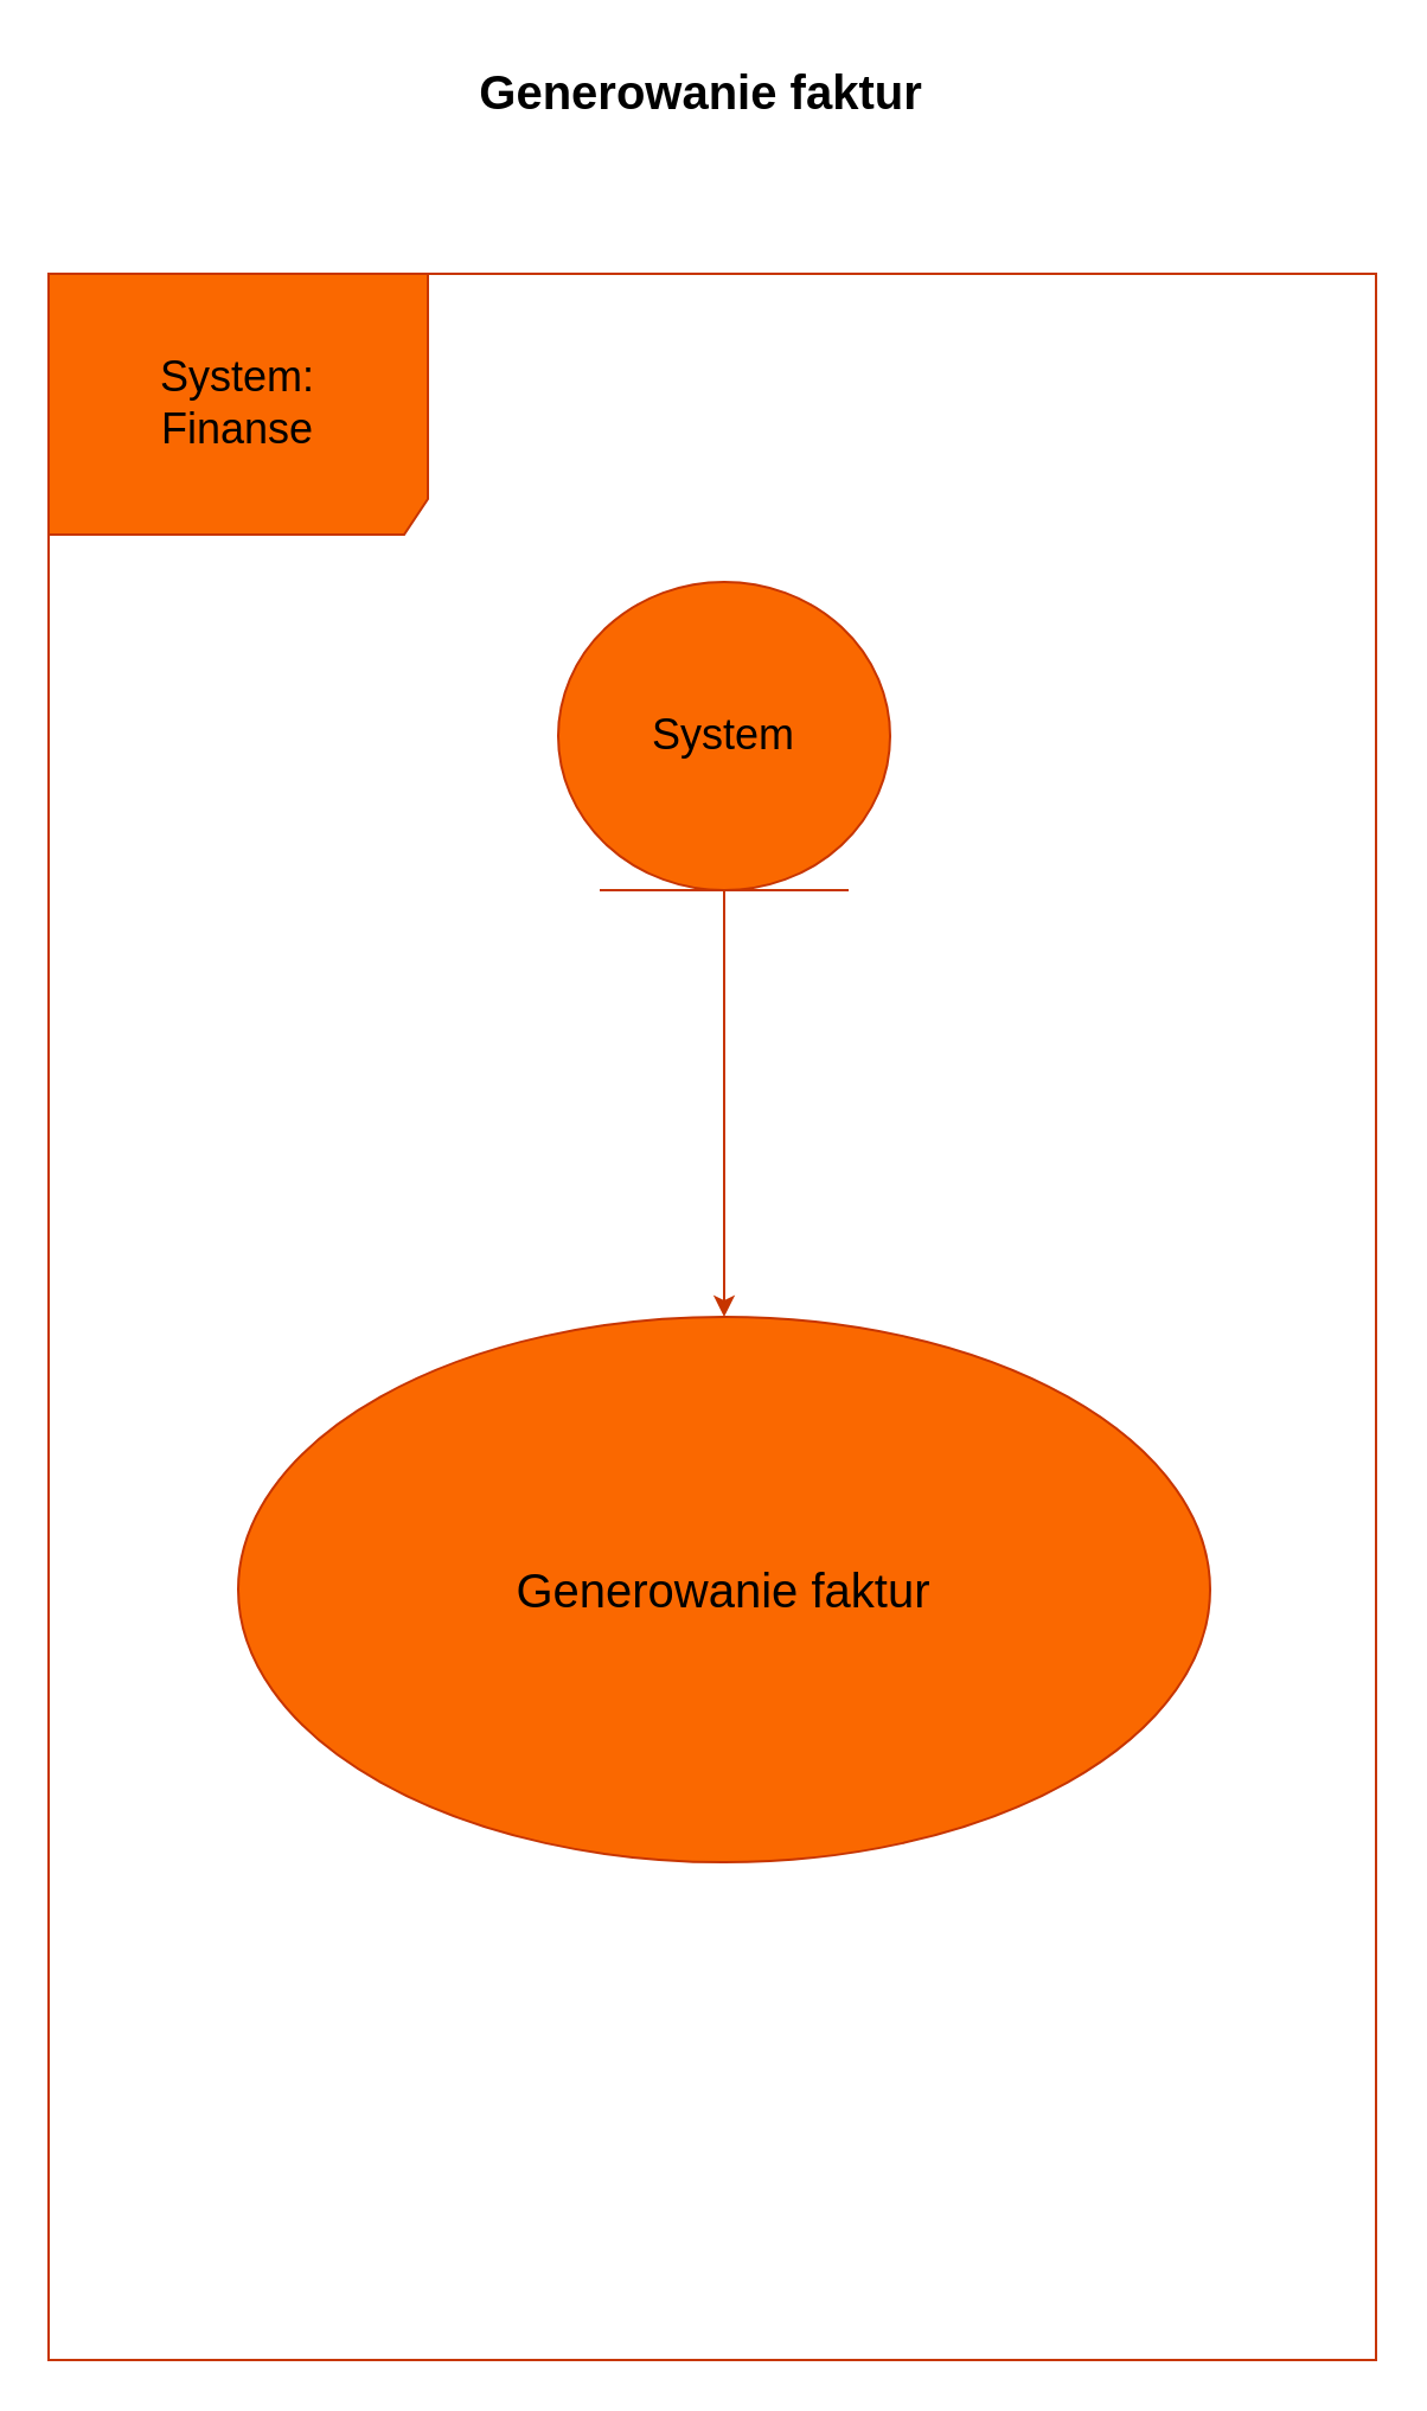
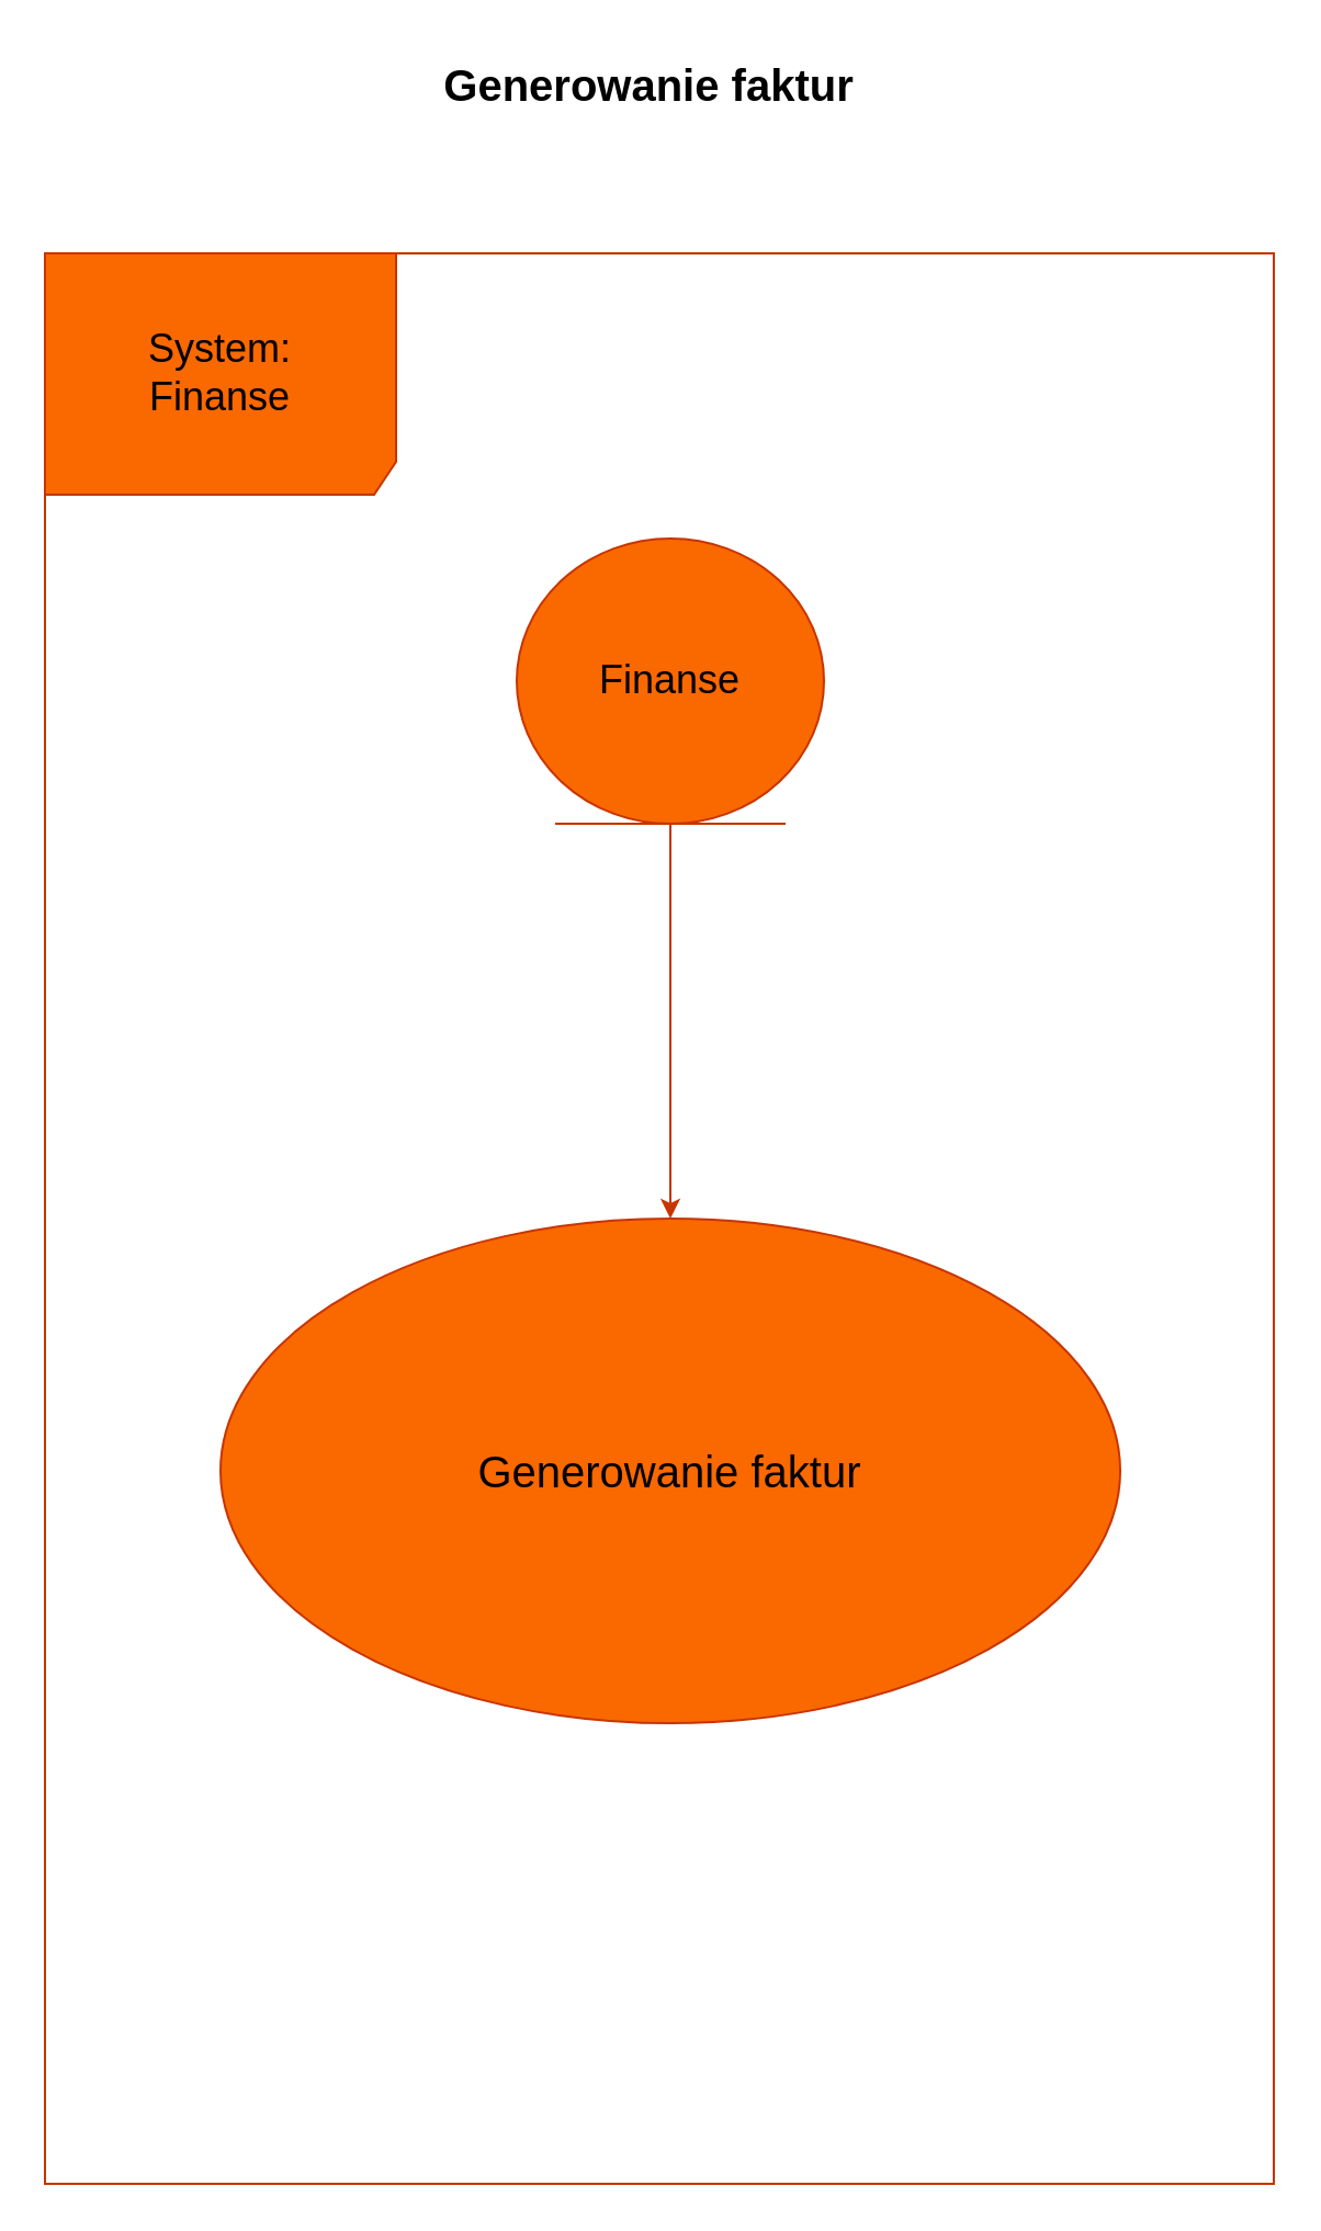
- <mxCell id="5" value="&lt;font style=&quot;font-size: 18px;&quot;&gt;System&lt;/font&gt;" style="ellipse;shape=umlEntity;whiteSpace=wrap;html=1;labelBackgroundColor=none;fillColor=#fa6800;strokeColor=#C73500;fontColor=#000000;" parent="1" vertex="1"><mxGeometry x="235" y="245" width="140" height="130" as="geometry" /></mxCell>
+ <mxCell id="5" value="&lt;font style=&quot;font-size: 18px;&quot;&gt;Finanse&lt;/font&gt;" style="ellipse;shape=umlEntity;whiteSpace=wrap;html=1;labelBackgroundColor=none;fillColor=#fa6800;strokeColor=#C73500;fontColor=#000000;" parent="1" vertex="1"><mxGeometry x="235" y="245" width="140" height="130" as="geometry" /></mxCell>
